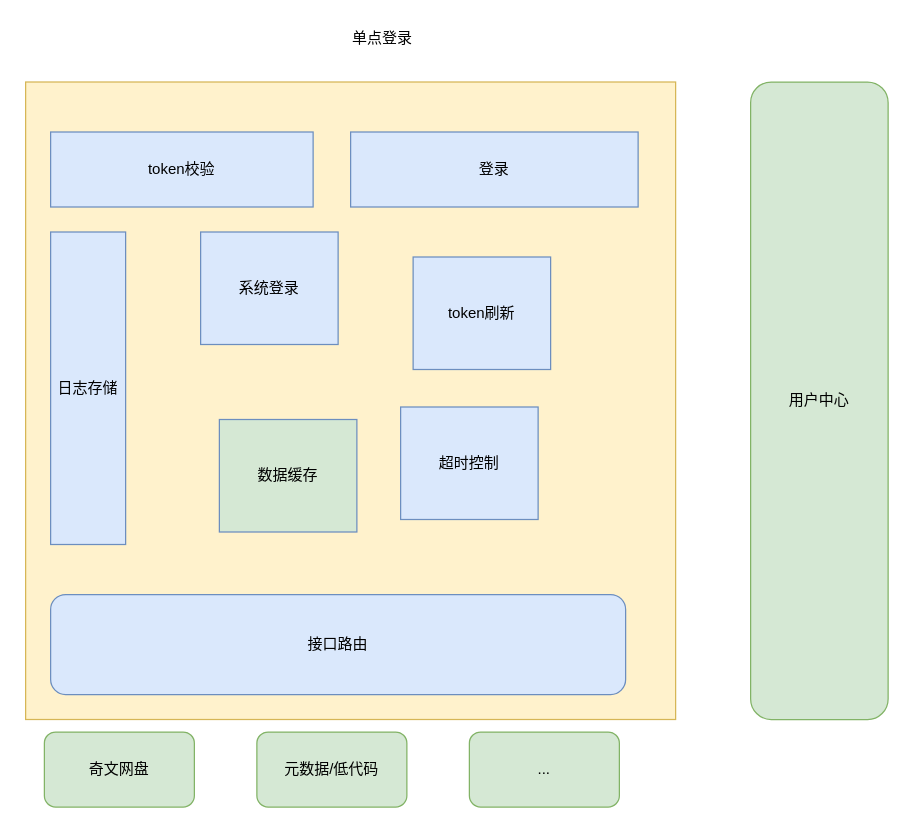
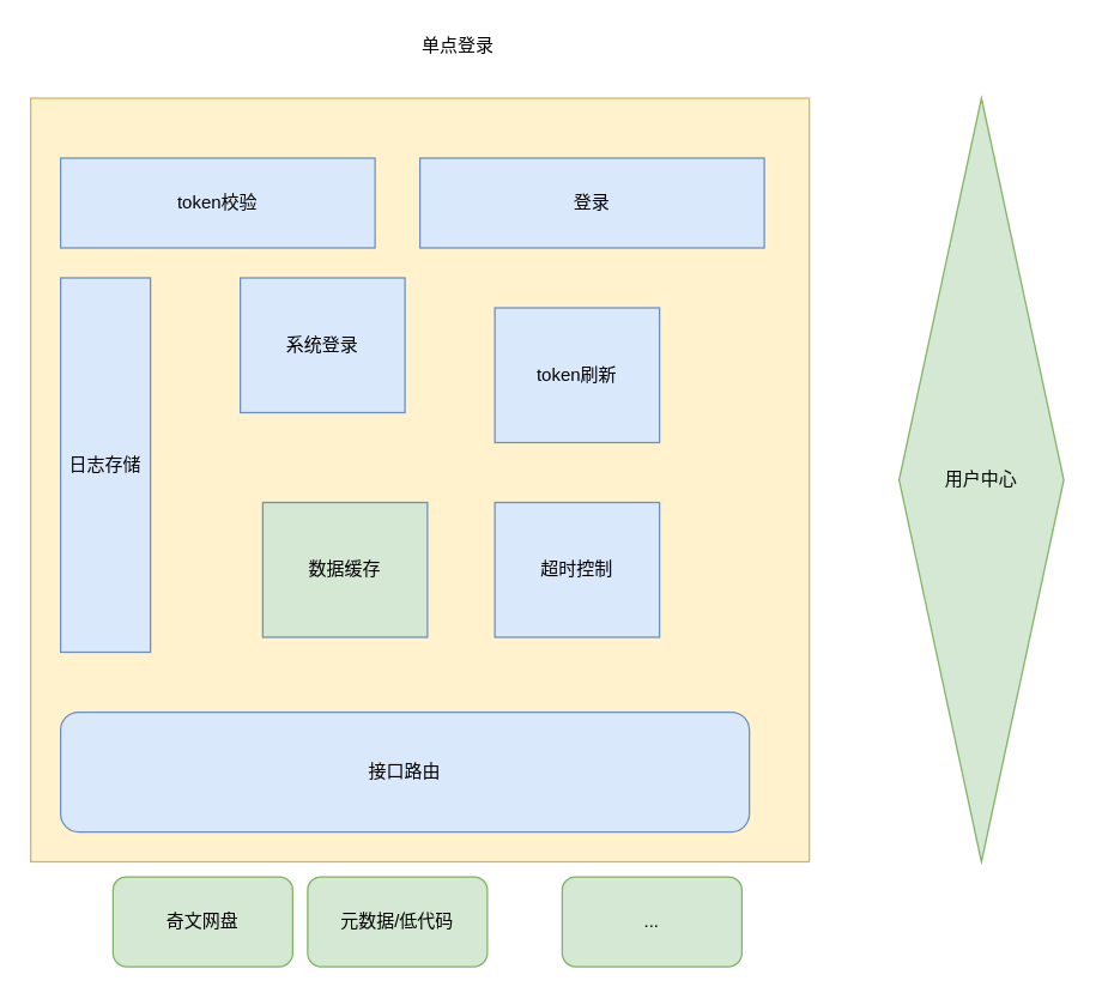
- <mxCell id="7" value="用户中心" style="rounded=1;whiteSpace=wrap;html=1;fillColor=#d5e8d4;strokeColor=#82b366;" parent="1" vertex="1"><mxGeometry x="600" y="65" width="110" height="510" as="geometry" /></mxCell>
+ <mxCell id="7" value="用户中心" style="rhombus;whiteSpace=wrap;html=1;fillColor=#d5e8d4;strokeColor=#82b366;" parent="1" vertex="1"><mxGeometry x="600" y="65" width="110" height="510" as="geometry" /></mxCell>
- <mxCell id="11" value="超时控制" style="rounded=0;whiteSpace=wrap;html=1;fillColor=#dae8fc;strokeColor=#6c8ebf;" parent="1" vertex="1"><mxGeometry x="320" y="325" width="110" height="90" as="geometry" /></mxCell>
+ <mxCell id="11" value="超时控制" style="rounded=0;whiteSpace=wrap;html=1;fillColor=#dae8fc;strokeColor=#6c8ebf;" parent="1" vertex="1"><mxGeometry x="330" y="335" width="110" height="90" as="geometry" /></mxCell>
- <mxCell id="13" value="奇文网盘" style="rounded=1;whiteSpace=wrap;html=1;fillColor=#d5e8d4;strokeColor=#82b366;" parent="1" vertex="1"><mxGeometry x="35" y="585" width="120" height="60" as="geometry" /></mxCell>
+ <mxCell id="13" value="奇文网盘" style="rounded=1;whiteSpace=wrap;html=1;fillColor=#d5e8d4;strokeColor=#82b366;" parent="1" vertex="1"><mxGeometry x="75" y="585" width="120" height="60" as="geometry" /></mxCell>
